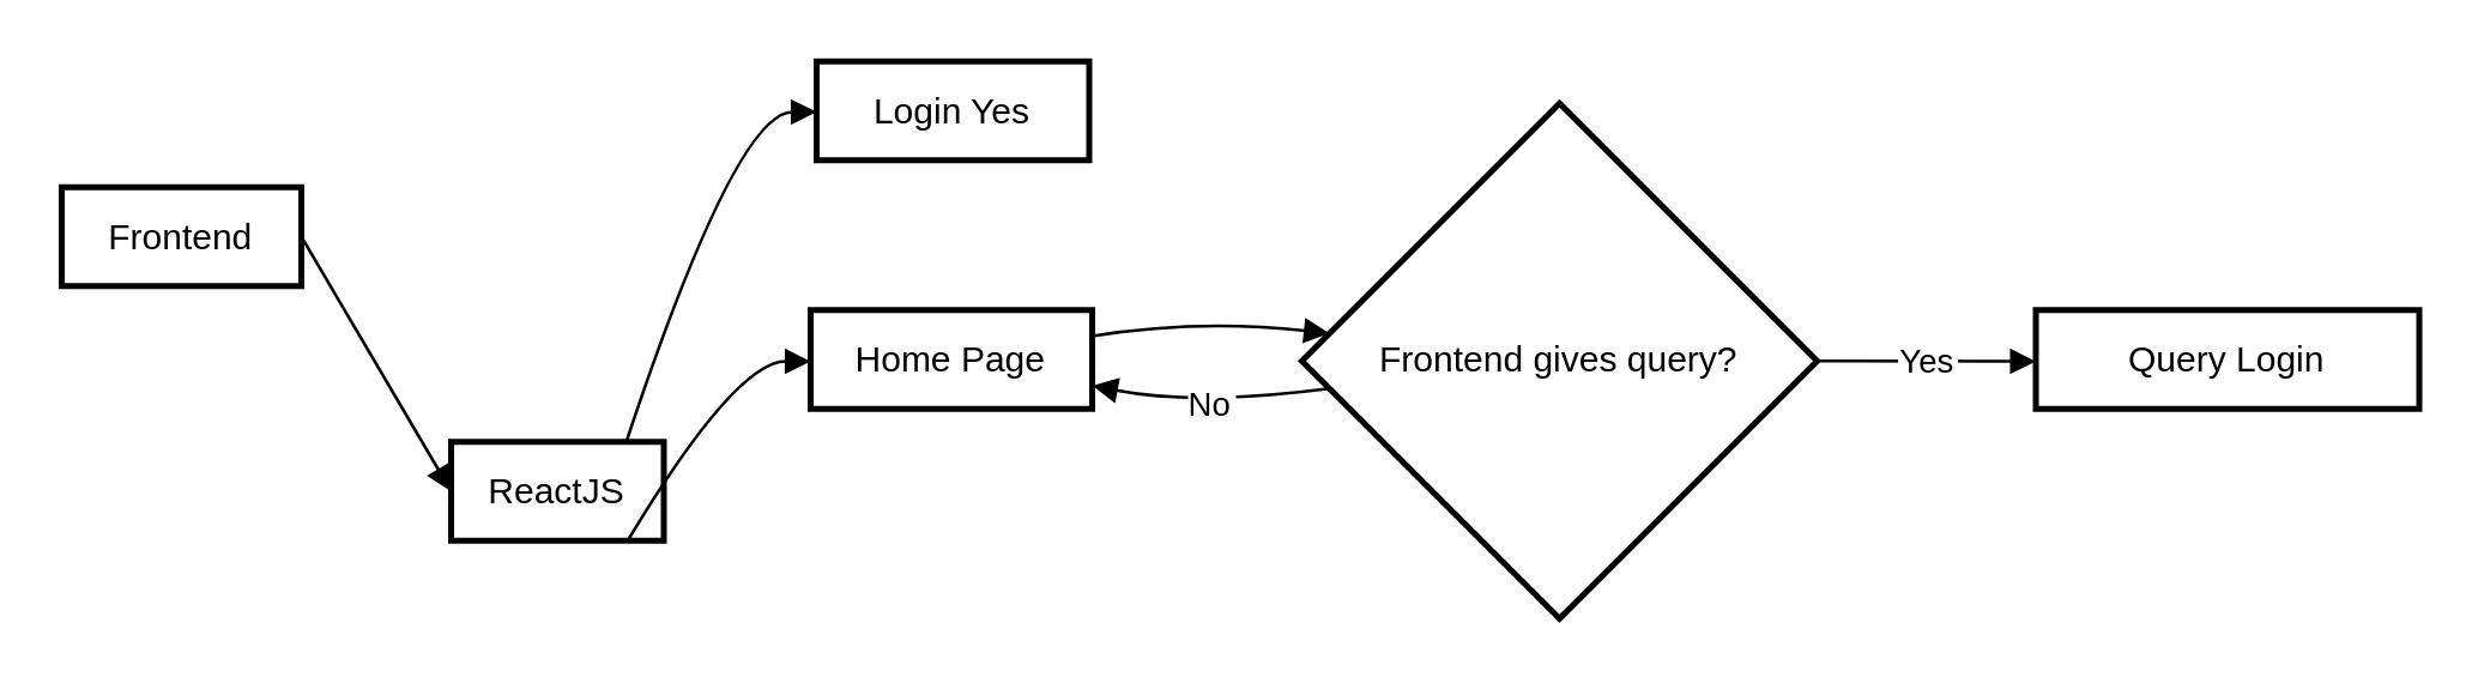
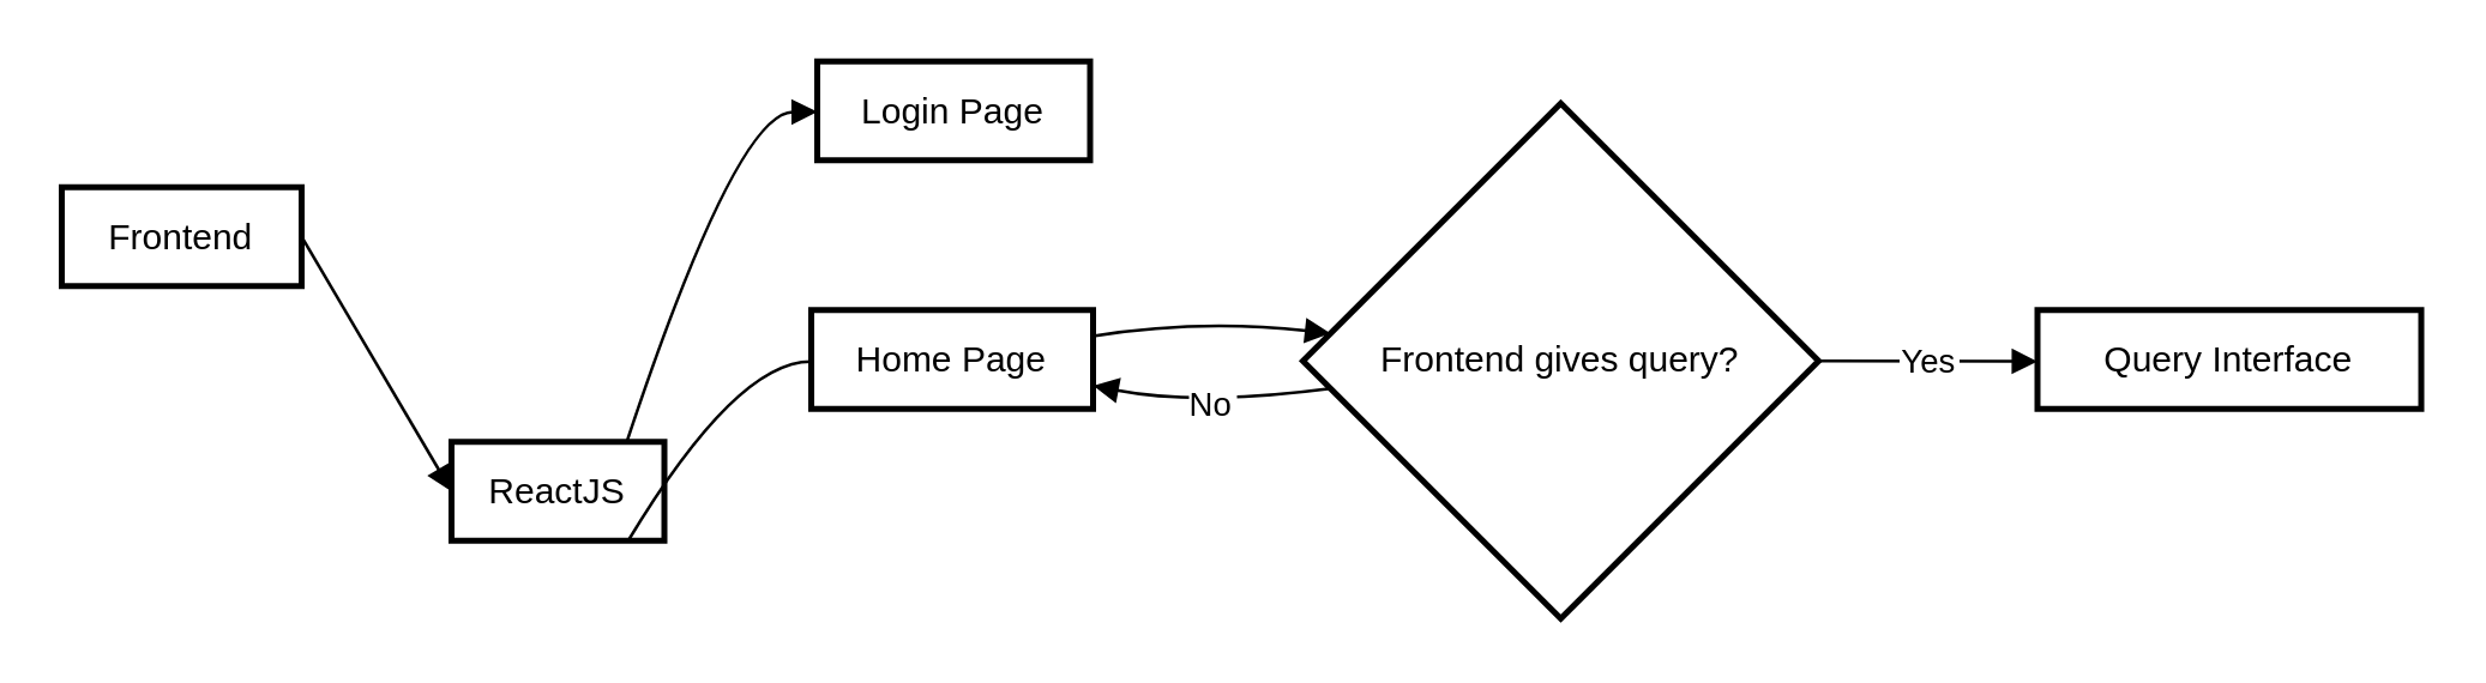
- <mxCell id="4" value="Login Yes" style="whiteSpace=wrap;strokeWidth=2;" vertex="1" parent="1"><mxGeometry x="272" width="91" height="33" as="geometry" y="20" /></mxCell>
+ <mxCell id="4" value="Login Page" style="whiteSpace=wrap;strokeWidth=2;" vertex="1" parent="1"><mxGeometry x="272" width="91" height="33" as="geometry" y="20" /></mxCell>
- <mxCell id="7" value="Query Login" style="whiteSpace=wrap;strokeWidth=2;" vertex="1" parent="1"><mxGeometry x="679" y="103" width="128" height="33" as="geometry" /></mxCell>
+ <mxCell id="7" value="Query Interface" style="whiteSpace=wrap;strokeWidth=2;" vertex="1" parent="1"><mxGeometry x="679" y="103" width="128" height="33" as="geometry" /></mxCell>
- <mxCell id="10" value="" style="curved=1;startArrow=none;endArrow=block;exitX=0.83;exitY=1;entryX=0;entryY=0.52;" edge="1" parent="1" source="3" target="5"><mxGeometry relative="1" as="geometry"><Array as="points"><mxPoint x="245" y="120" /></Array></mxGeometry></mxCell>
+ <mxCell id="10" value="" style="curved=1;startArrow=none;endArrow=none;exitX=0.83;exitY=1;entryX=0;entryY=0.52;" edge="1" parent="1" source="3" target="5"><mxGeometry relative="1" as="geometry"><Array as="points"><mxPoint x="245" y="120" /></Array></mxGeometry></mxCell>
